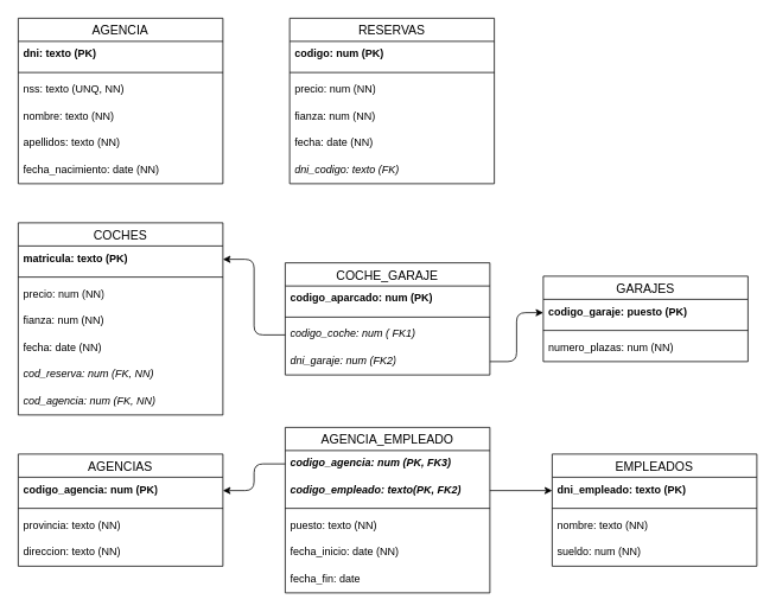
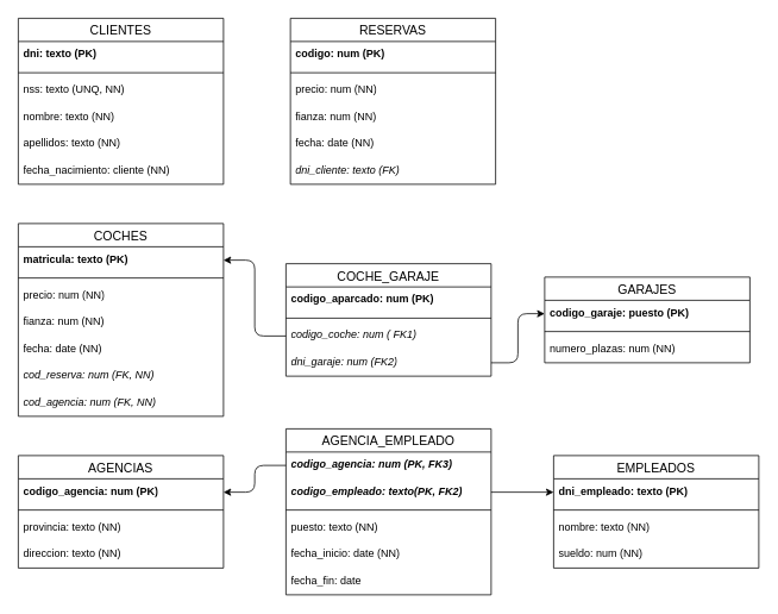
- <mxCell id="2" value="AGENCIA" style="swimlane;fontStyle=0;childLayout=stackLayout;horizontal=1;startSize=26;horizontalStack=0;resizeParent=1;resizeParentMax=0;resizeLast=0;collapsible=1;marginBottom=0;align=center;fontSize=14;" vertex="1" parent="1"><mxGeometry x="20" y="20" width="230" height="186" as="geometry" /></mxCell>
+ <mxCell id="2" value="CLIENTES" style="swimlane;fontStyle=0;childLayout=stackLayout;horizontal=1;startSize=26;horizontalStack=0;resizeParent=1;resizeParentMax=0;resizeLast=0;collapsible=1;marginBottom=0;align=center;fontSize=14;" vertex="1" parent="1"><mxGeometry x="20" y="20" width="230" height="186" as="geometry" /></mxCell>
- <mxCell id="8" value="fecha_nacimiento: date (NN)" style="text;strokeColor=none;fillColor=none;spacingLeft=4;spacingRight=4;overflow=hidden;rotatable=0;points=[[0,0.5],[1,0.5]];portConstraint=eastwest;fontSize=12;whiteSpace=wrap;html=1;" vertex="1" parent="2"><mxGeometry y="156" width="230" height="30" as="geometry" /></mxCell>
+ <mxCell id="8" value="fecha_nacimiento: cliente (NN)" style="text;strokeColor=none;fillColor=none;spacingLeft=4;spacingRight=4;overflow=hidden;rotatable=0;points=[[0,0.5],[1,0.5]];portConstraint=eastwest;fontSize=12;whiteSpace=wrap;html=1;" vertex="1" parent="2"><mxGeometry y="156" width="230" height="30" as="geometry" /></mxCell>
- <mxCell id="15" value="&lt;i&gt;dni_codigo: texto (FK)&lt;/i&gt;" style="text;strokeColor=none;fillColor=none;spacingLeft=4;spacingRight=4;overflow=hidden;rotatable=0;points=[[0,0.5],[1,0.5]];portConstraint=eastwest;fontSize=12;whiteSpace=wrap;html=1;" vertex="1" parent="9"><mxGeometry y="156" width="230" height="30" as="geometry" /></mxCell>
+ <mxCell id="15" value="&lt;i&gt;dni_cliente: texto (FK)&lt;/i&gt;" style="text;strokeColor=none;fillColor=none;spacingLeft=4;spacingRight=4;overflow=hidden;rotatable=0;points=[[0,0.5],[1,0.5]];portConstraint=eastwest;fontSize=12;whiteSpace=wrap;html=1;" vertex="1" parent="9"><mxGeometry y="156" width="230" height="30" as="geometry" /></mxCell>
